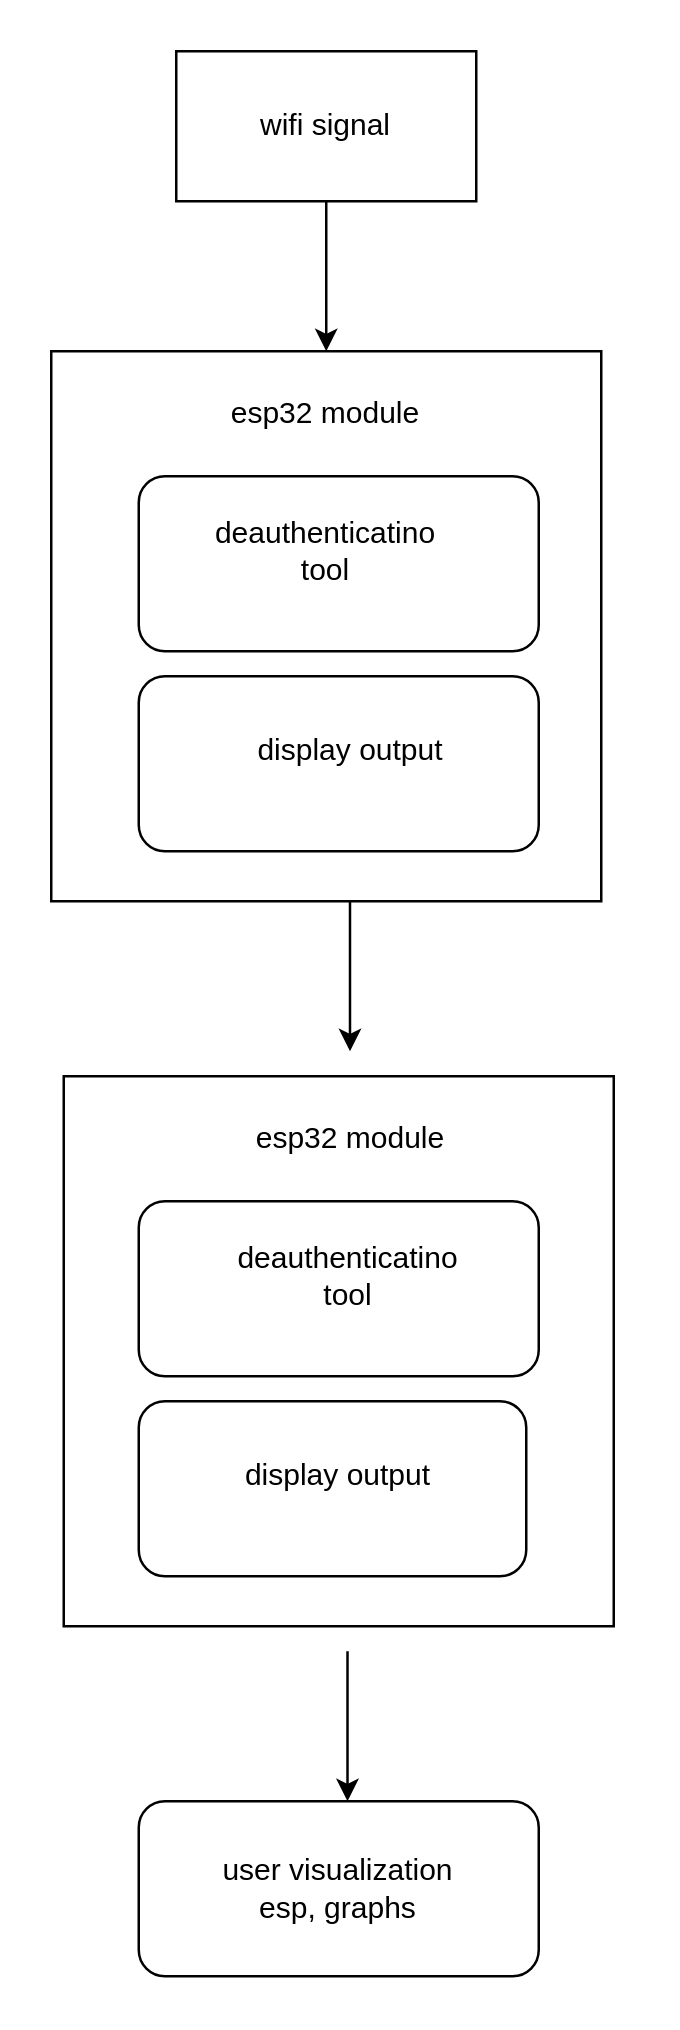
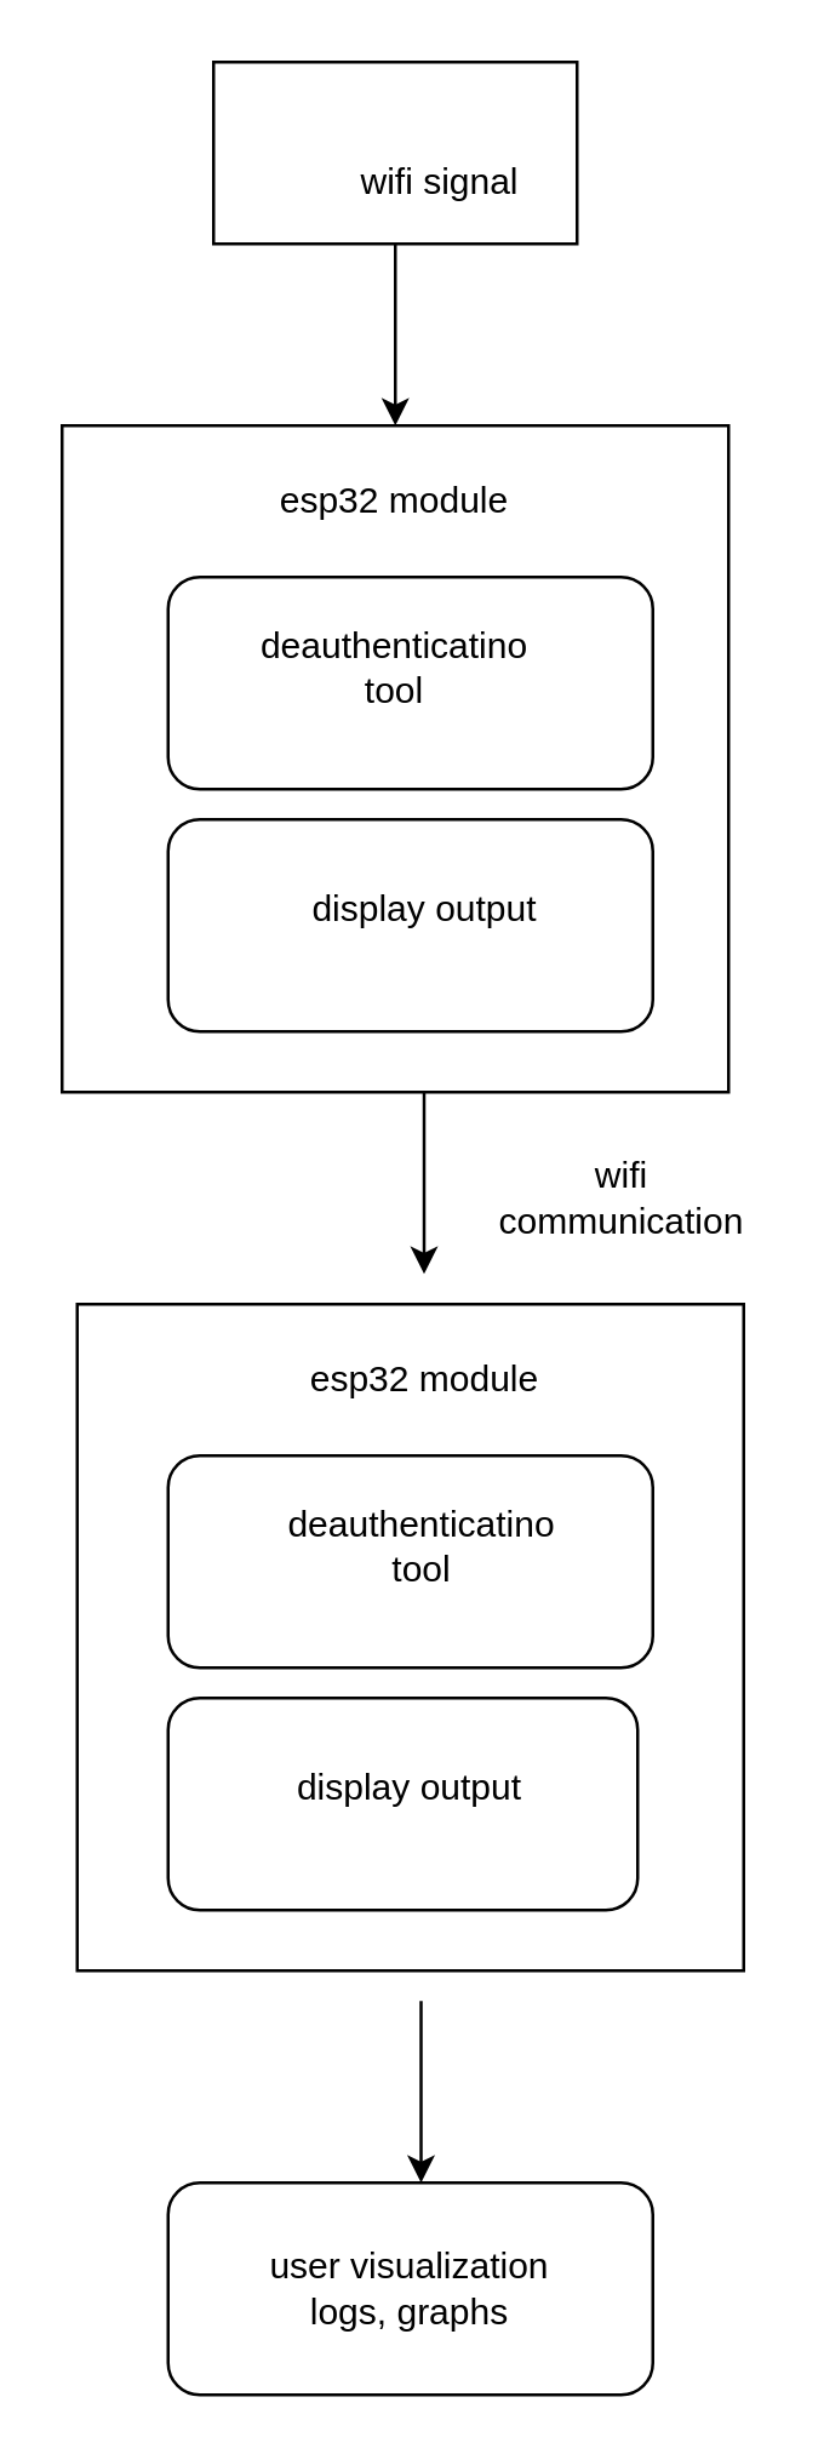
- <mxCell id="4" value="wifi signal" style="text;strokeColor=none;align=center;fillColor=none;html=1;verticalAlign=middle;whiteSpace=wrap;rounded=0;" vertex="1" parent="1"><mxGeometry x="100" y="35" width="60" height="30" as="geometry" /></mxCell>
+ <mxCell id="4" value="wifi signal" style="text;strokeColor=none;align=center;fillColor=none;html=1;verticalAlign=middle;whiteSpace=wrap;rounded=0;" vertex="1" parent="1"><mxGeometry x="115" y="45" width="60" height="30" as="geometry" /></mxCell>
+ <mxCell id="18" value="wifi communication" style="text;strokeColor=none;align=center;fillColor=none;html=1;verticalAlign=middle;whiteSpace=wrap;rounded=0;" vertex="1" parent="1"><mxGeometry x="160" y="370" width="90" height="50" as="geometry" /></mxCell>
- <mxCell id="19" value="user visualization&lt;br&gt;esp, graphs" style="rounded=1;whiteSpace=wrap;html=1;" vertex="1" parent="1"><mxGeometry x="55" y="720" width="160" height="70" as="geometry" /></mxCell>
+ <mxCell id="19" value="user visualization&lt;br&gt;logs, graphs" style="rounded=1;whiteSpace=wrap;html=1;" vertex="1" parent="1"><mxGeometry x="55" y="720" width="160" height="70" as="geometry" /></mxCell>
